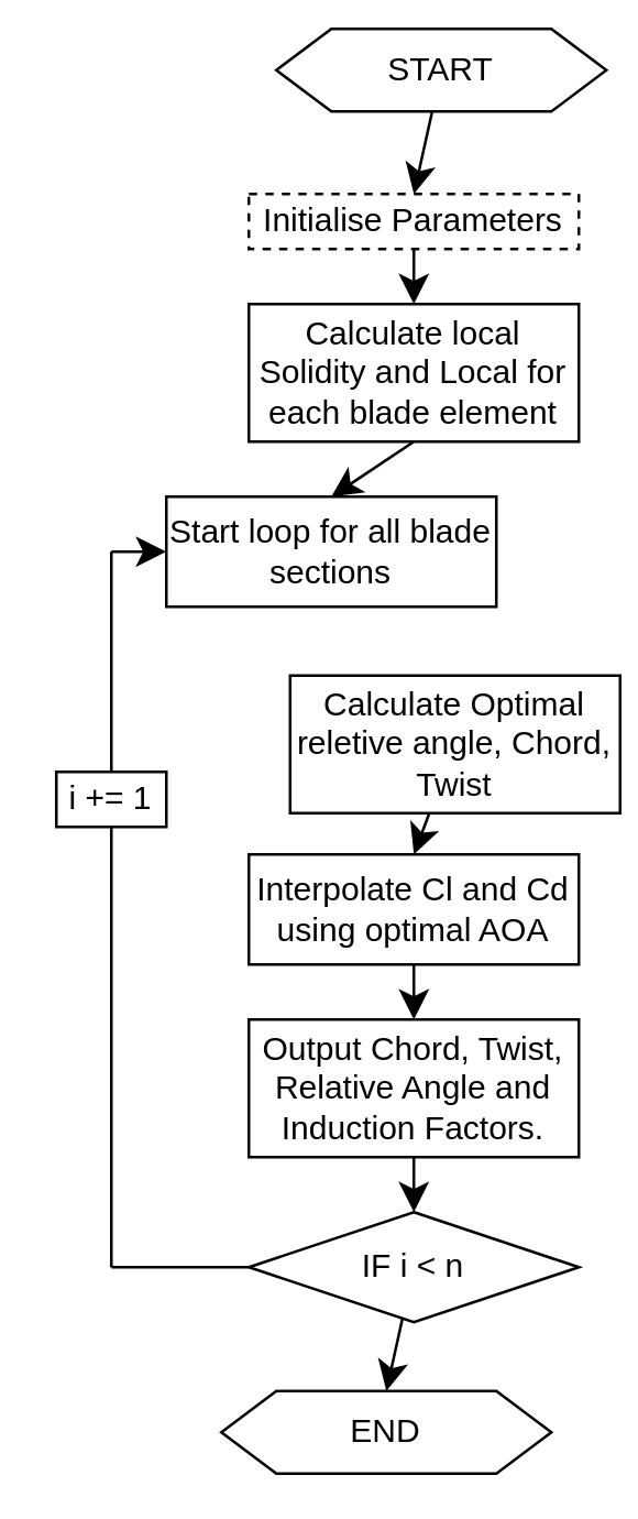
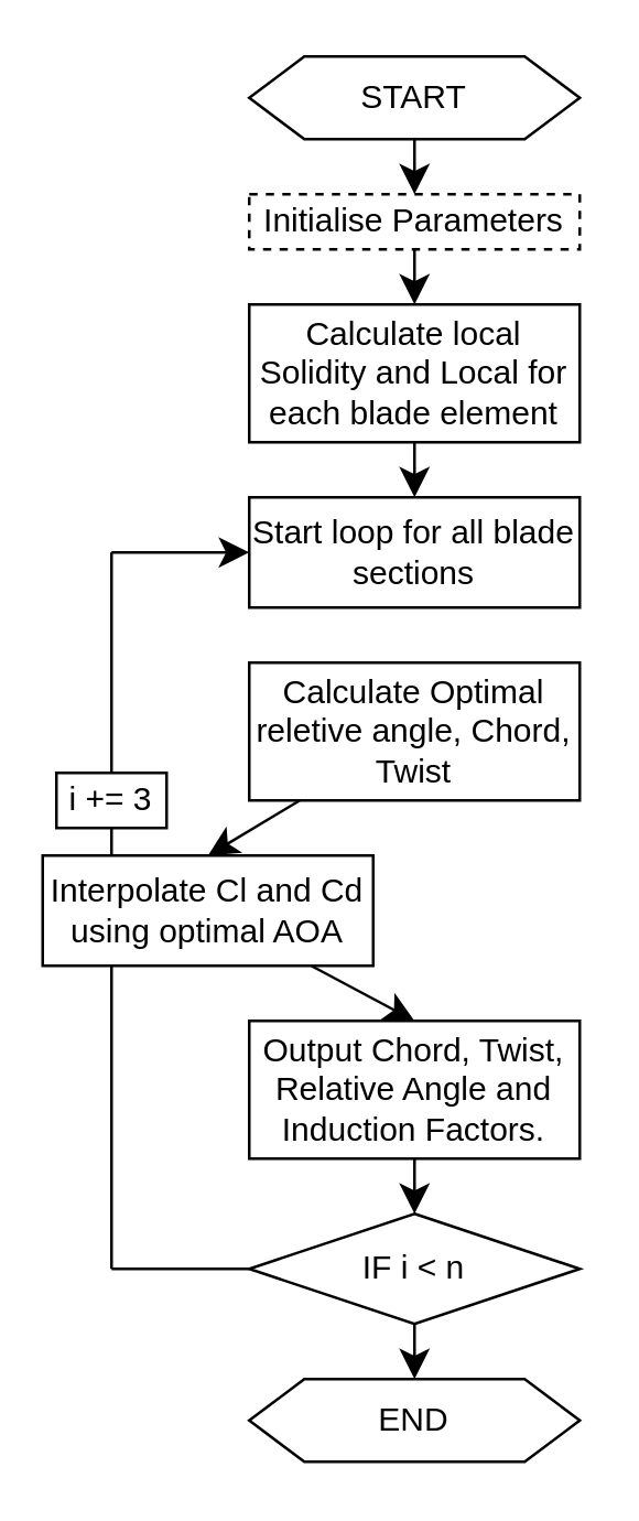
- <mxCell id="3" value="START" style="shape=hexagon;perimeter=hexagonPerimeter2;whiteSpace=wrap;html=1;fixedSize=1;" vertex="1" parent="1"><mxGeometry x="100" y="10" width="120" height="30" as="geometry" /></mxCell>
+ <mxCell id="3" value="START" style="shape=hexagon;perimeter=hexagonPerimeter2;whiteSpace=wrap;html=1;fixedSize=1;" vertex="1" parent="1"><mxGeometry x="90" width="120" height="30" as="geometry" y="20" /></mxCell>
- <mxCell id="9" value="Start loop for all blade sections" style="rounded=0;whiteSpace=wrap;html=1;" vertex="1" parent="1"><mxGeometry x="60" y="180" width="120" height="40" as="geometry" /></mxCell>
+ <mxCell id="9" value="Start loop for all blade sections" style="rounded=0;whiteSpace=wrap;html=1;" vertex="1" parent="1"><mxGeometry x="90" y="180" width="120" height="40" as="geometry" /></mxCell>
- <mxCell id="13" value="Calculate Optimal reletive angle, Chord, Twist" style="rounded=0;whiteSpace=wrap;html=1;" vertex="1" parent="1"><mxGeometry x="105" y="245" width="120" height="50" as="geometry" /></mxCell>
+ <mxCell id="13" value="Calculate Optimal reletive angle, Chord, Twist" style="rounded=0;whiteSpace=wrap;html=1;" vertex="1" parent="1"><mxGeometry x="90" y="240" width="120" height="50" as="geometry" /></mxCell>
- <mxCell id="19" value="i += 1" style="rounded=0;whiteSpace=wrap;html=1;" vertex="1" parent="1"><mxGeometry y="280" width="40" height="20" as="geometry" x="20" /></mxCell>
+ <mxCell id="19" value="i += 3" style="rounded=0;whiteSpace=wrap;html=1;" vertex="1" parent="1"><mxGeometry y="280" width="40" height="20" as="geometry" x="20" /></mxCell>
- <mxCell id="24" value="Interpolate Cl and Cd using optimal AOA" style="rounded=0;whiteSpace=wrap;html=1;" vertex="1" parent="1"><mxGeometry x="90" y="310" width="120" height="40" as="geometry" /></mxCell>
+ <mxCell id="24" value="Interpolate Cl and Cd using optimal AOA" style="rounded=0;whiteSpace=wrap;html=1;" vertex="1" parent="1"><mxGeometry x="15" y="310" width="120" height="40" as="geometry" /></mxCell>
- <mxCell id="18" value="END" style="shape=hexagon;perimeter=hexagonPerimeter2;whiteSpace=wrap;html=1;fixedSize=1;" vertex="1" parent="1"><mxGeometry x="80" y="505" width="120" height="30" as="geometry" /></mxCell>
+ <mxCell id="18" value="END" style="shape=hexagon;perimeter=hexagonPerimeter2;whiteSpace=wrap;html=1;fixedSize=1;" vertex="1" parent="1"><mxGeometry x="90" y="500" width="120" height="30" as="geometry" /></mxCell>
